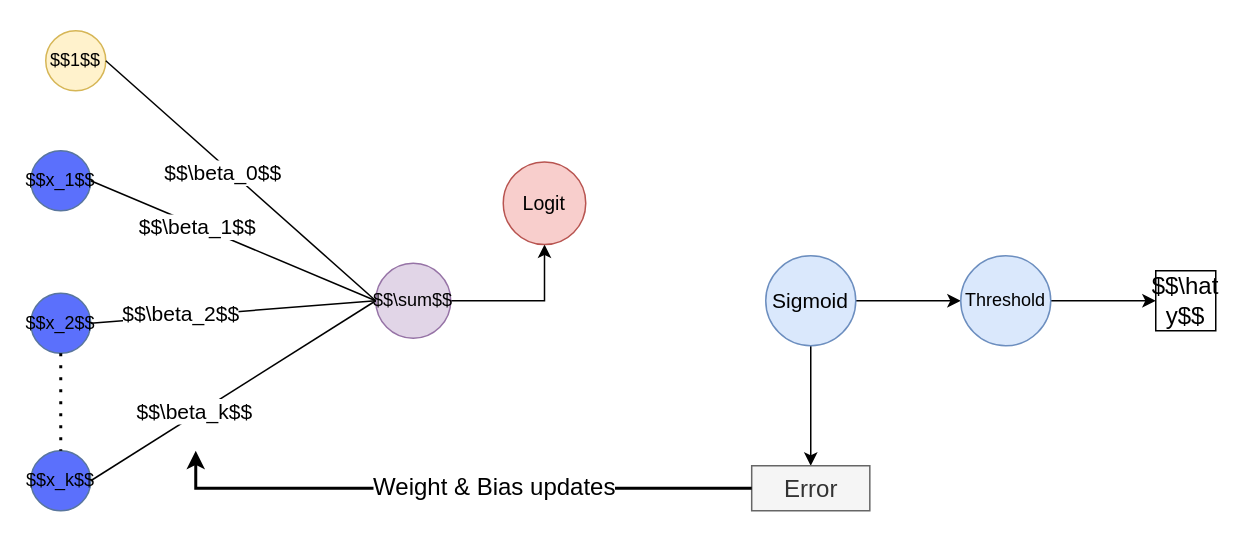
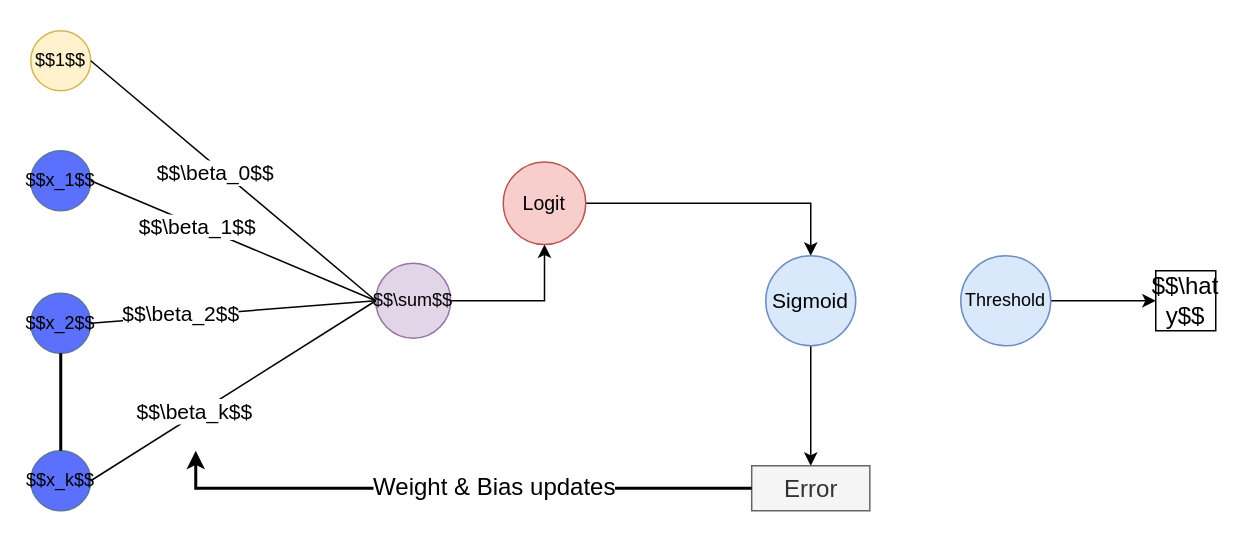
- <mxCell id="5" value="$$1$$" style="ellipse;whiteSpace=wrap;html=1;aspect=fixed;fillColor=#fff2cc;strokeColor=#d6b656;" parent="1" vertex="1"><mxGeometry x="30" y="20" width="40" height="40" as="geometry" /></mxCell>
+ <mxCell id="5" value="$$1$$" style="ellipse;whiteSpace=wrap;html=1;aspect=fixed;fillColor=#fff2cc;strokeColor=#d6b656;" parent="1" vertex="1"><mxGeometry x="20" width="40" height="40" as="geometry" y="20" /></mxCell>
+ <mxCell id="17" value="" style="edgeStyle=orthogonalEdgeStyle;rounded=0;orthogonalLoop=1;jettySize=auto;html=1;" parent="1" source="18" target="21" edge="1"><mxGeometry relative="1" as="geometry" /></mxCell>
- <mxCell id="20" value="" style="edgeStyle=orthogonalEdgeStyle;rounded=0;orthogonalLoop=1;jettySize=auto;html=1;" parent="1" source="21" target="26" edge="1"><mxGeometry relative="1" as="geometry" /></mxCell>
- <mxCell id="8" value="" style="endArrow=none;dashed=1;html=1;dashPattern=1 3;strokeWidth=2;rounded=0;exitX=0.5;exitY=1;exitDx=0;exitDy=0;entryX=0.5;entryY=0;entryDx=0;entryDy=0;" parent="1" source="3" target="4" edge="1"><mxGeometry width="50" height="50" relative="1" as="geometry"><mxPoint x="360" y="160" as="sourcePoint" /><mxPoint x="410" y="110" as="targetPoint" /></mxGeometry></mxCell>
+ <mxCell id="8" value="" style="endArrow=none;dashed=0;html=1;dashPattern=1 3;strokeWidth=2;rounded=0;exitX=0.5;exitY=1;exitDx=0;exitDy=0;entryX=0.5;entryY=0;entryDx=0;entryDy=0;" parent="1" source="3" target="4" edge="1"><mxGeometry width="50" height="50" relative="1" as="geometry"><mxPoint x="360" y="160" as="sourcePoint" /><mxPoint x="410" y="110" as="targetPoint" /></mxGeometry></mxCell>
